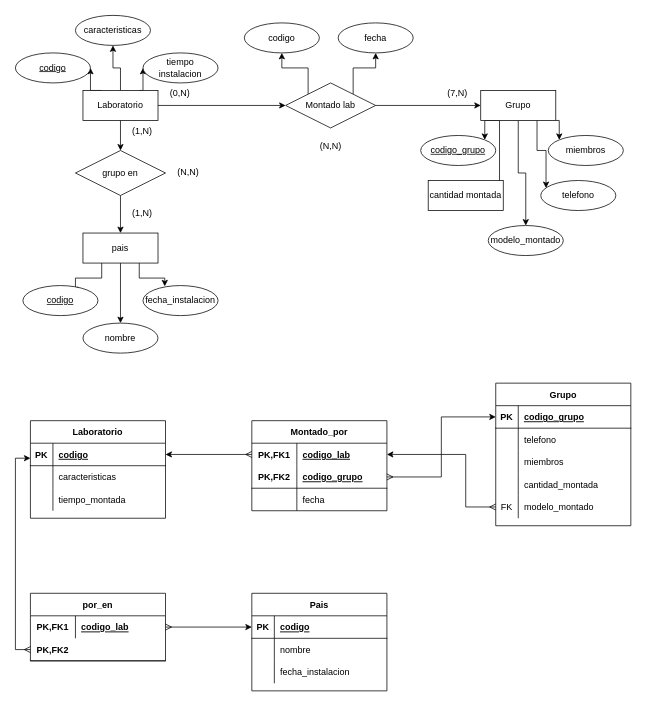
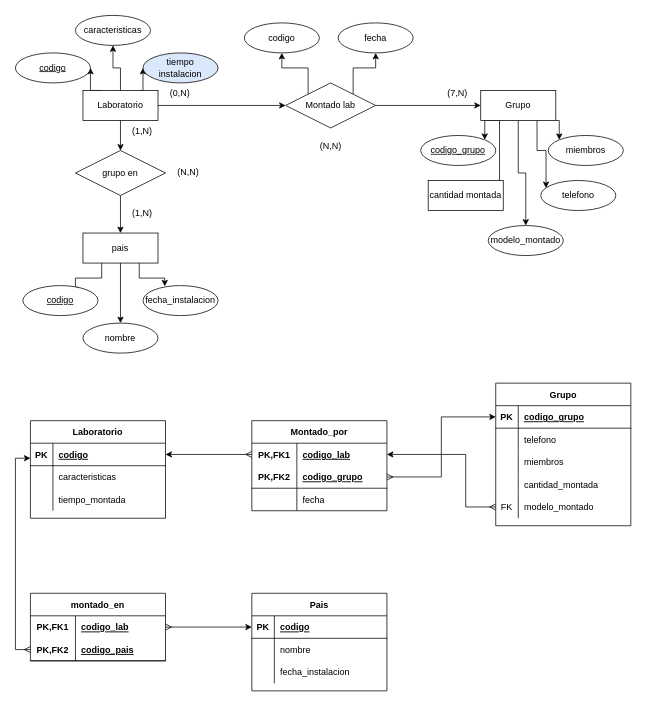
- <mxCell id="20" value="tiempo&lt;br&gt;instalacion" style="ellipse;whiteSpace=wrap;html=1;align=center;" parent="1" vertex="1"><mxGeometry x="190" y="70" width="100" height="40" as="geometry" /></mxCell>
+ <mxCell id="20" value="tiempo&lt;br&gt;instalacion" style="ellipse;whiteSpace=wrap;html=1;align=center;fillColor=#dae8fc;" parent="1" vertex="1"><mxGeometry x="190" y="70" width="100" height="40" as="geometry" /></mxCell>
- <mxCell id="79" value="por_en" style="shape=table;startSize=30;container=1;collapsible=1;childLayout=tableLayout;fixedRows=1;rowLines=0;fontStyle=1;align=center;resizeLast=1;" parent="1" vertex="1"><mxGeometry x="40" y="790" width="180" height="90" as="geometry" /></mxCell>
+ <mxCell id="79" value="montado_en" style="shape=table;startSize=30;container=1;collapsible=1;childLayout=tableLayout;fixedRows=1;rowLines=0;fontStyle=1;align=center;resizeLast=1;" parent="1" vertex="1"><mxGeometry x="40" y="790" width="180" height="90" as="geometry" /></mxCell>
+ <mxCell id="85" value="codigo_pais" style="shape=partialRectangle;connectable=0;fillColor=none;top=0;left=0;bottom=0;right=0;align=left;spacingLeft=6;fontStyle=5;overflow=hidden;" parent="83" vertex="1"><mxGeometry x="60" width="120" height="30" as="geometry" /></mxCell>
